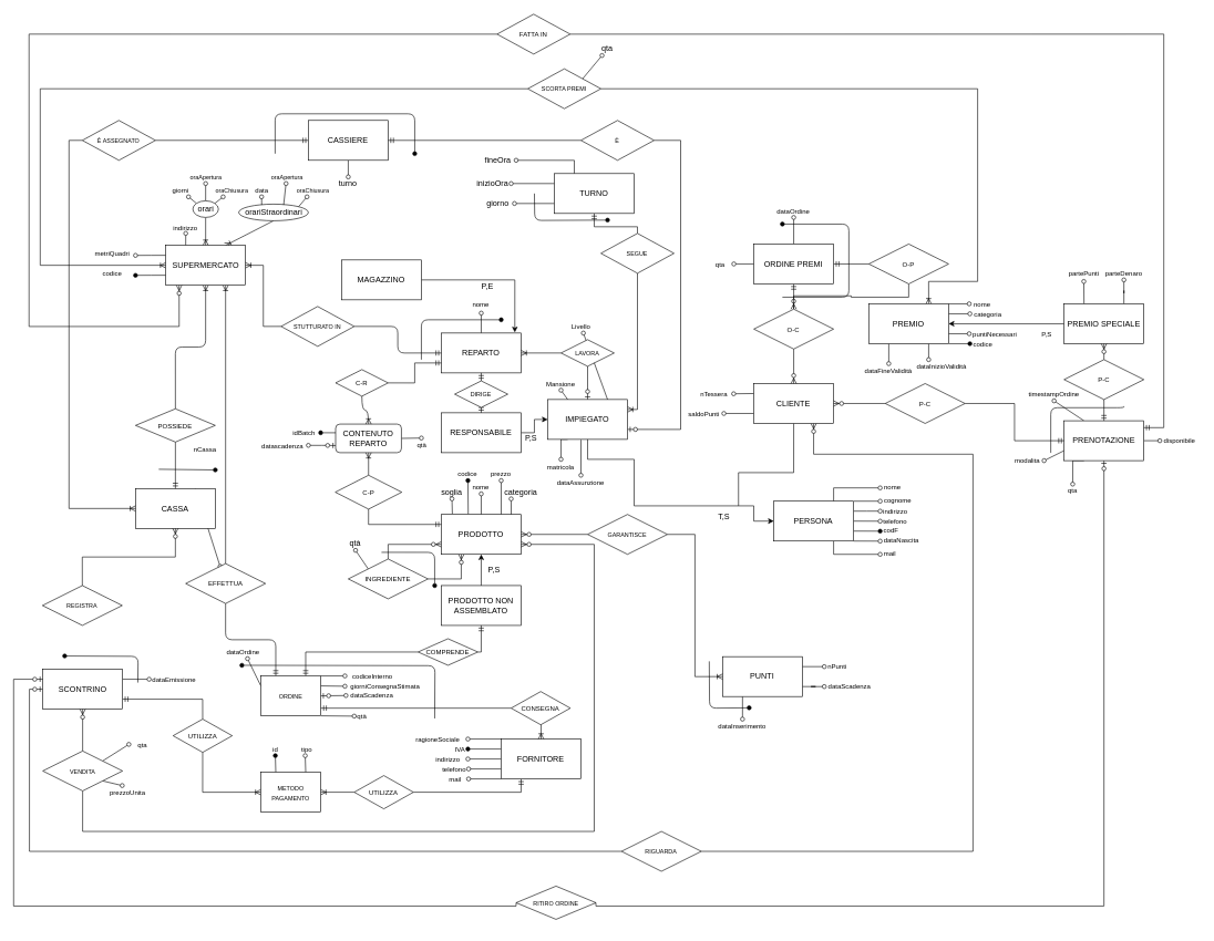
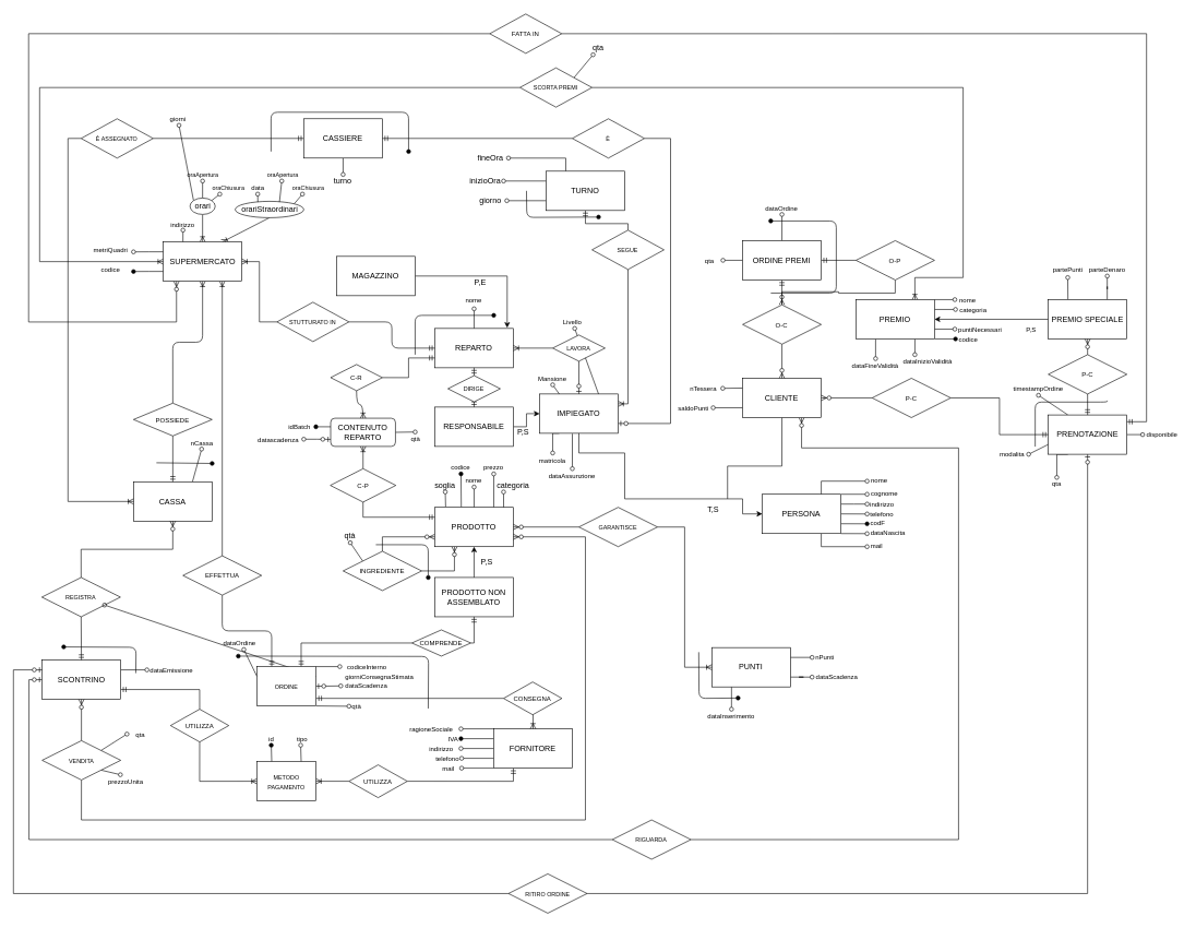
- <mxCell id="211" value="&lt;font style=&quot;font-size: 10px&quot;&gt;giorni&lt;/font&gt;" style="text;html=1;align=center;verticalAlign=middle;resizable=0;points=[];autosize=1;" parent="1" vertex="1"><mxGeometry x="250.838" y="275.674" width="40" height="20" as="geometry" /></mxCell>
+ <mxCell id="211" value="&lt;font style=&quot;font-size: 10px&quot;&gt;giorni&lt;/font&gt;" style="text;html=1;align=center;verticalAlign=middle;resizable=0;points=[];autosize=1;" parent="1" vertex="1"><mxGeometry x="250.838" y="170.674" width="40" height="20" as="geometry" /></mxCell>
- <mxCell id="11" style="edgeStyle=none;rounded=0;orthogonalLoop=1;jettySize=auto;html=1;exitX=0.75;exitY=0;exitDx=0;exitDy=0;startArrow=none;startFill=0;endArrow=oval;endFill=0;" parent="1" source="12" target="194" edge="1"><mxGeometry relative="1" as="geometry"><mxPoint x="303.338" y="684.674" as="targetPoint" /></mxGeometry></mxCell>
+ <mxCell id="11" style="edgeStyle=none;rounded=0;orthogonalLoop=1;jettySize=auto;html=1;exitX=0.75;exitY=0;exitDx=0;exitDy=0;startArrow=none;startFill=0;endArrow=oval;endFill=0;entryX=0.5;entryY=1;entryDx=0;entryDy=0;" parent="1" source="12" target="90" edge="1"><mxGeometry relative="1" as="geometry"><mxPoint x="303.338" y="684.674" as="targetPoint" /></mxGeometry></mxCell>
+ <mxCell id="77" style="rounded=0;orthogonalLoop=1;jettySize=auto;html=1;exitX=0.5;exitY=1;exitDx=0;exitDy=0;entryX=0.5;entryY=0;entryDx=0;entryDy=0;endArrow=ERmandOne;endFill=0;" parent="1" source="78" target="59" edge="1"><mxGeometry relative="1" as="geometry"><mxPoint x="126.838" y="956.674" as="sourcePoint" /></mxGeometry></mxCell>
- <mxCell id="179" style="edgeStyle=none;rounded=0;orthogonalLoop=1;jettySize=auto;html=1;exitX=1;exitY=0.25;exitDx=0;exitDy=0;endArrow=oval;endFill=0;fontColor=#000000;entryX=0;entryY=0.5;entryDx=0;entryDy=0;" parent="1" source="186" target="188" edge="1"><mxGeometry relative="1" as="geometry"><mxPoint x="522.338" y="1032.174" as="targetPoint" /></mxGeometry></mxCell>
+ <mxCell id="179" style="edgeStyle=none;rounded=0;orthogonalLoop=1;jettySize=auto;html=1;exitX=1;exitY=0.25;exitDx=0;exitDy=0;endArrow=oval;endFill=0;fontColor=#000000;" parent="1" source="186" target="78" edge="1"><mxGeometry relative="1" as="geometry"><mxPoint x="522.338" y="1032.174" as="targetPoint" /></mxGeometry></mxCell>
- <mxCell id="241" value="&lt;font style=&quot;font-size: 9px&quot;&gt;RITIRO ORDINE&lt;br&gt;&lt;/font&gt;" style="rhombus;whiteSpace=wrap;html=1;" parent="1" vertex="1"><mxGeometry x="775.838" y="1333.004" width="120" height="50" as="geometry" /></mxCell>
+ <mxCell id="241" value="&lt;font style=&quot;font-size: 9px&quot;&gt;RITIRO ORDINE&lt;br&gt;&lt;/font&gt;" style="rhombus;whiteSpace=wrap;html=1;" parent="1" vertex="1"><mxGeometry x="775.838" y="1333.004" width="120" height="60" as="geometry" /></mxCell>
